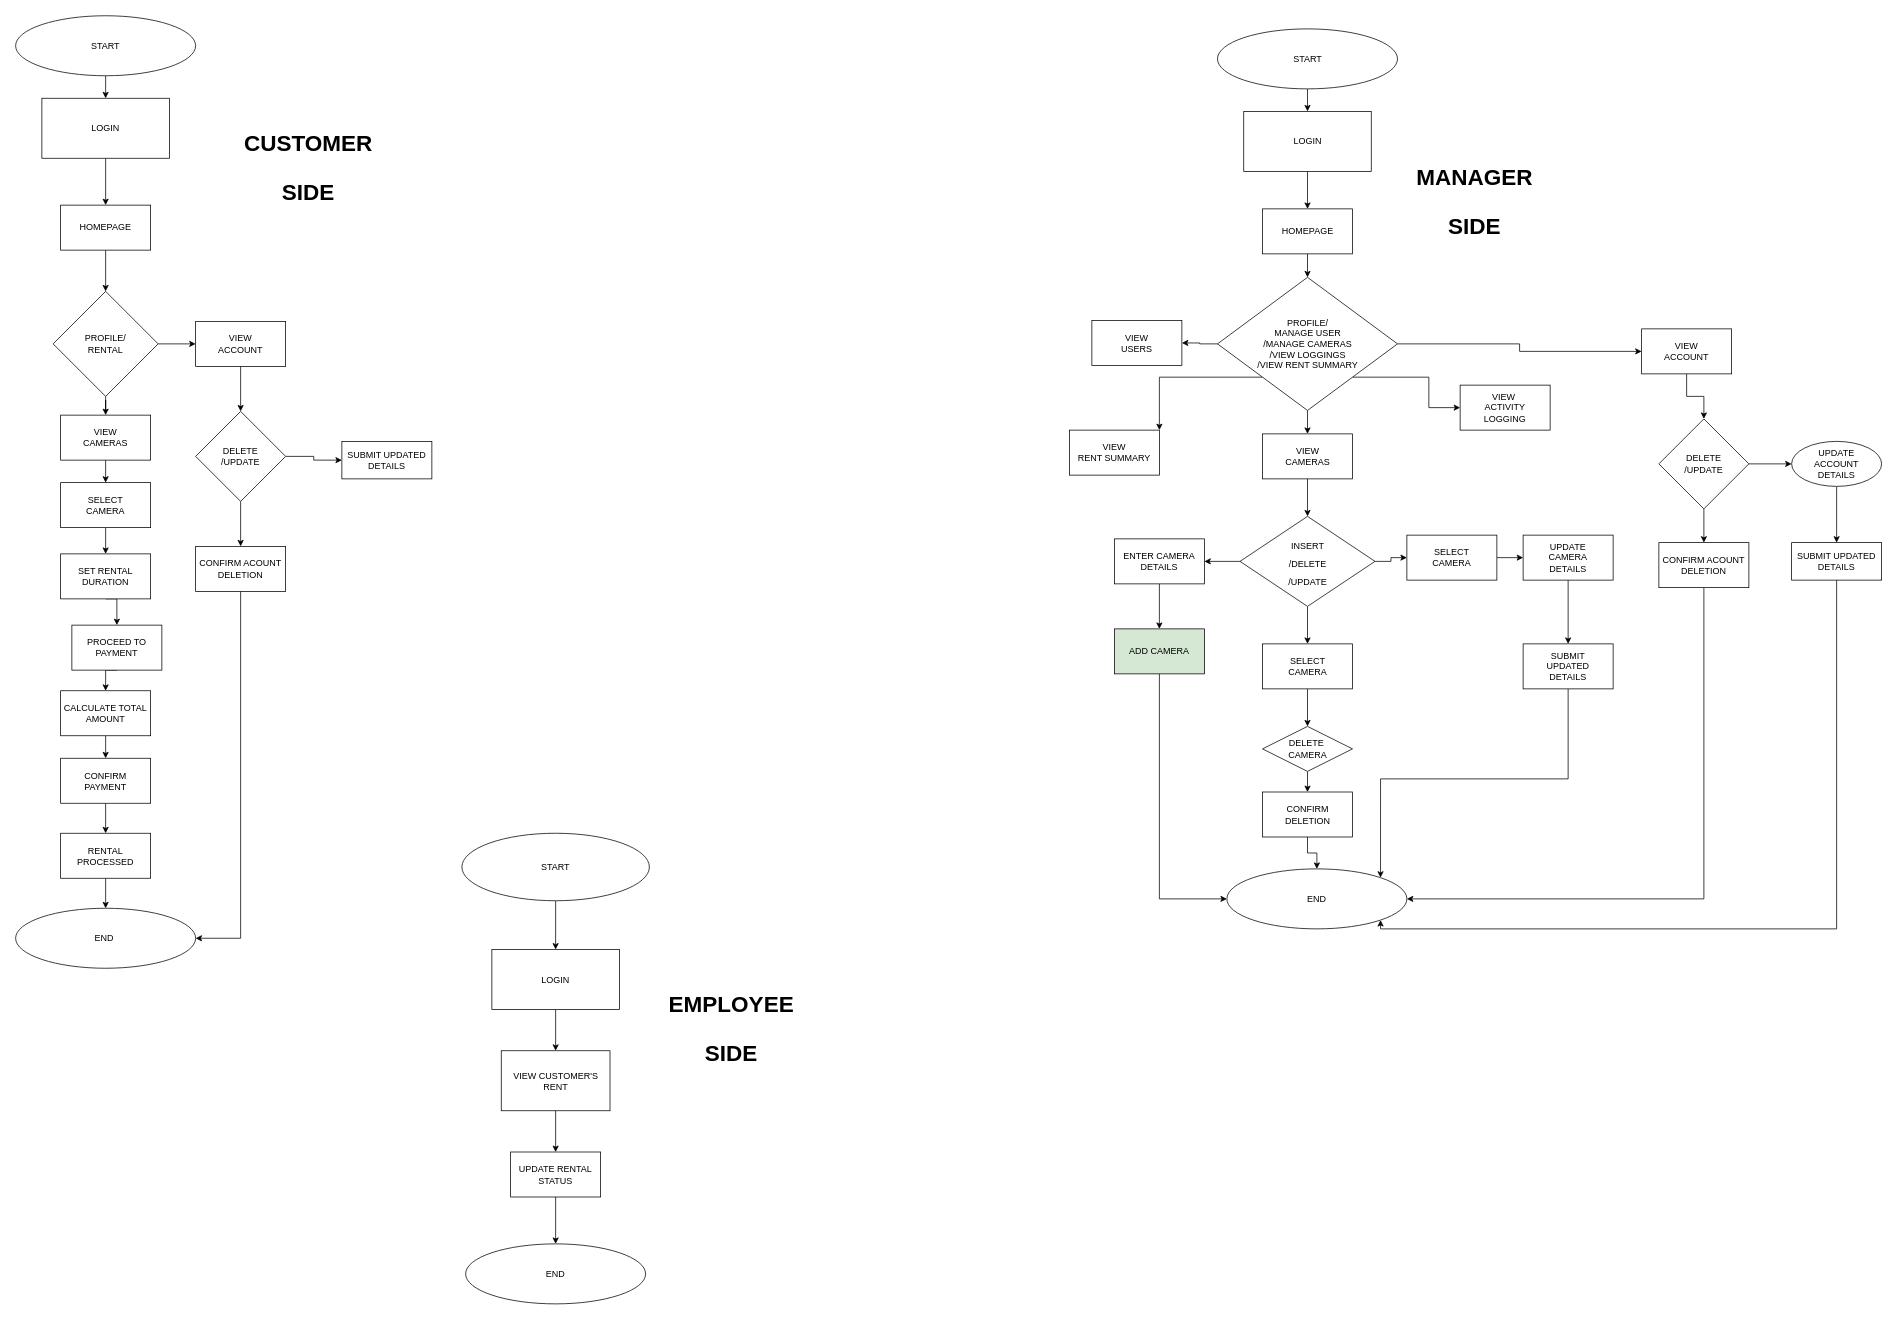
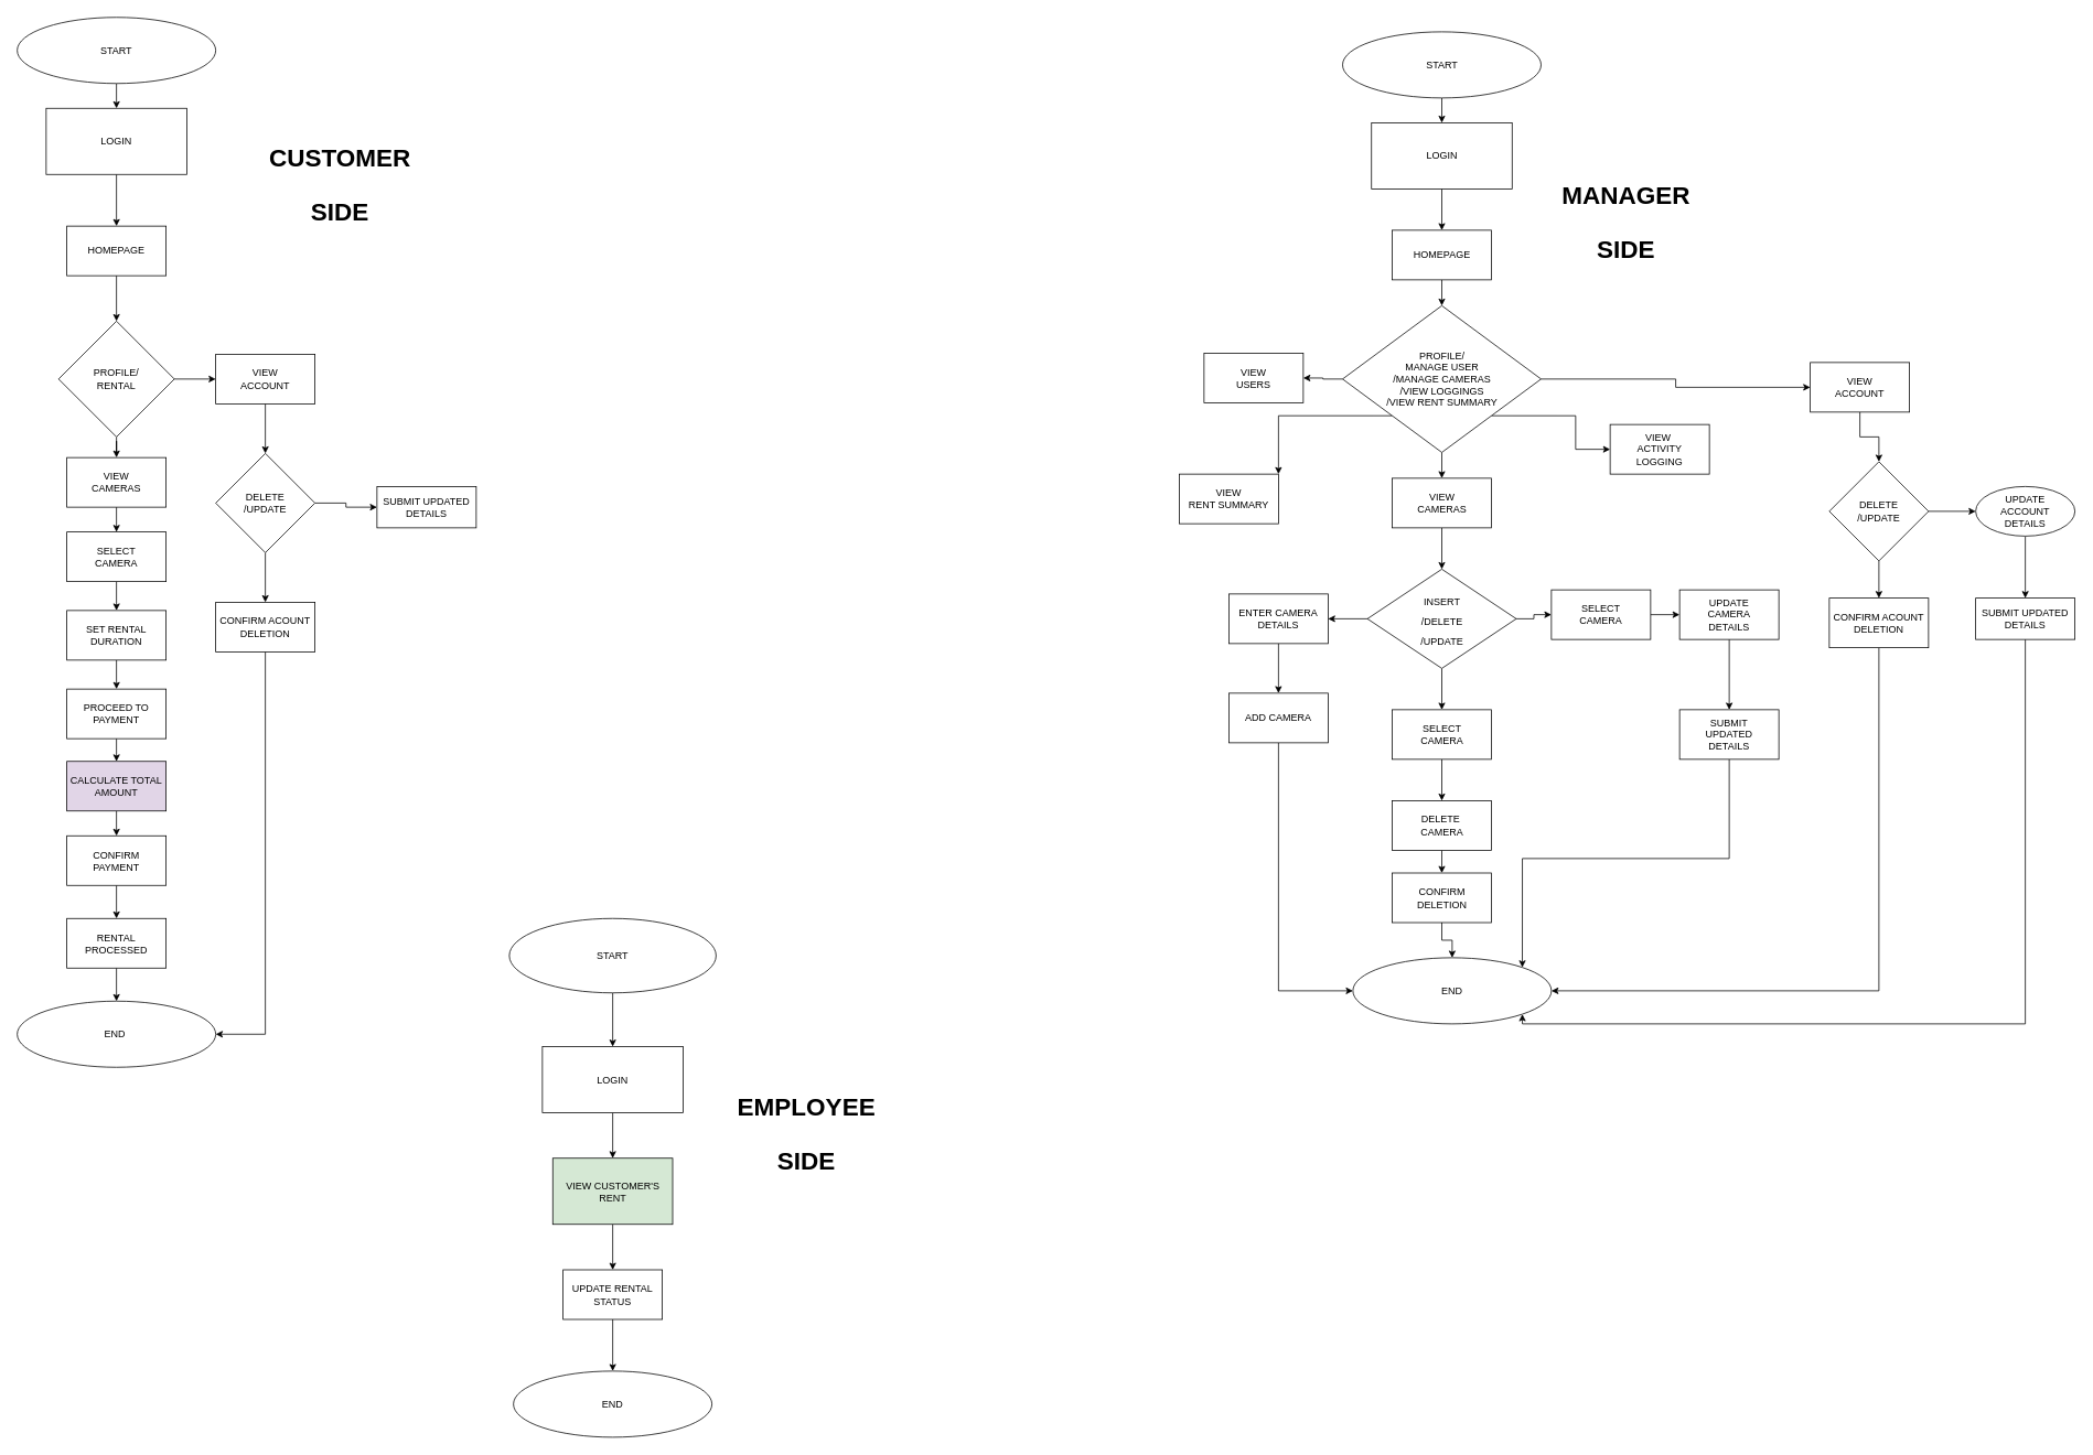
- <mxCell id="13" value="PROCEED TO PAYMENT" style="rounded=0;whiteSpace=wrap;html=1;" parent="1" vertex="1"><mxGeometry x="95" y="833" width="120" height="60" as="geometry" /></mxCell>
+ <mxCell id="13" value="PROCEED TO PAYMENT" style="rounded=0;whiteSpace=wrap;html=1;" parent="1" vertex="1"><mxGeometry x="80" y="833" width="120" height="60" as="geometry" /></mxCell>
- <mxCell id="79" value="ADD CAMERA" style="rounded=0;whiteSpace=wrap;html=1;fontSize=12;fillColor=#d5e8d4;" parent="1" vertex="1"><mxGeometry x="1485" y="838" width="120" height="60" as="geometry" /></mxCell>
+ <mxCell id="79" value="ADD CAMERA" style="rounded=0;whiteSpace=wrap;html=1;fontSize=12;" parent="1" vertex="1"><mxGeometry x="1485" y="838" width="120" height="60" as="geometry" /></mxCell>
- <mxCell id="15" value="CALCULATE TOTAL AMOUNT" style="rounded=0;whiteSpace=wrap;html=1;" parent="1" vertex="1"><mxGeometry x="80" y="920.5" width="120" height="60" as="geometry" /></mxCell>
+ <mxCell id="15" value="CALCULATE TOTAL AMOUNT" style="rounded=0;whiteSpace=wrap;html=1;fillColor=#e1d5e7;" parent="1" vertex="1"><mxGeometry x="80" y="920.5" width="120" height="60" as="geometry" /></mxCell>
- <mxCell id="45" value="DELETE&amp;nbsp;&lt;br&gt;CAMERA" style="rhombus;whiteSpace=wrap;html=1;" parent="1" vertex="1"><mxGeometry x="1682.5" y="968" width="120" height="60" as="geometry" /></mxCell>
+ <mxCell id="45" value="DELETE&amp;nbsp;&lt;br&gt;CAMERA" style="rounded=0;whiteSpace=wrap;html=1;" parent="1" vertex="1"><mxGeometry x="1682.5" y="968" width="120" height="60" as="geometry" /></mxCell>
- <mxCell id="90" value="VIEW CUSTOMER'S&lt;br&gt;RENT" style="rounded=0;whiteSpace=wrap;html=1;" parent="1" vertex="1"><mxGeometry x="667.5" y="1400.5" width="145" height="80" as="geometry" /></mxCell>
+ <mxCell id="90" value="VIEW CUSTOMER'S&lt;br&gt;RENT" style="rounded=0;whiteSpace=wrap;html=1;fillColor=#d5e8d4;" parent="1" vertex="1"><mxGeometry x="667.5" y="1400.5" width="145" height="80" as="geometry" /></mxCell>
